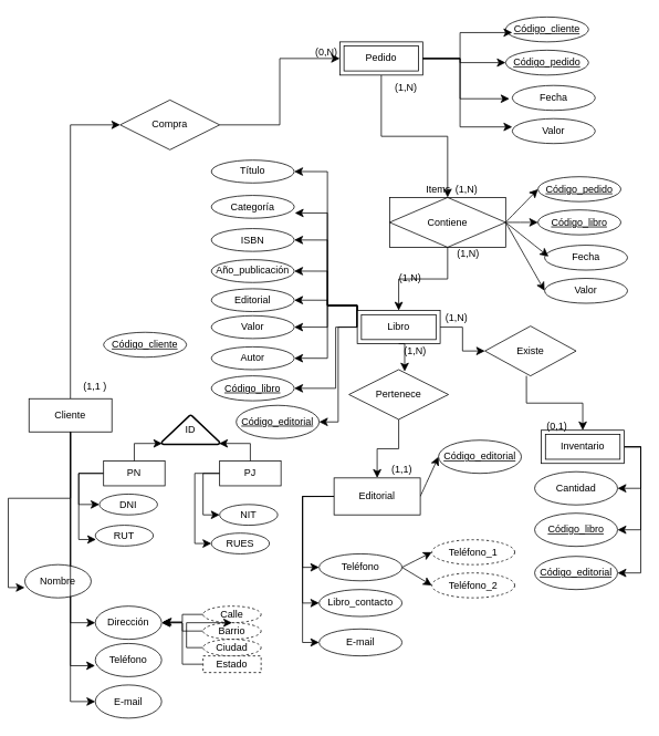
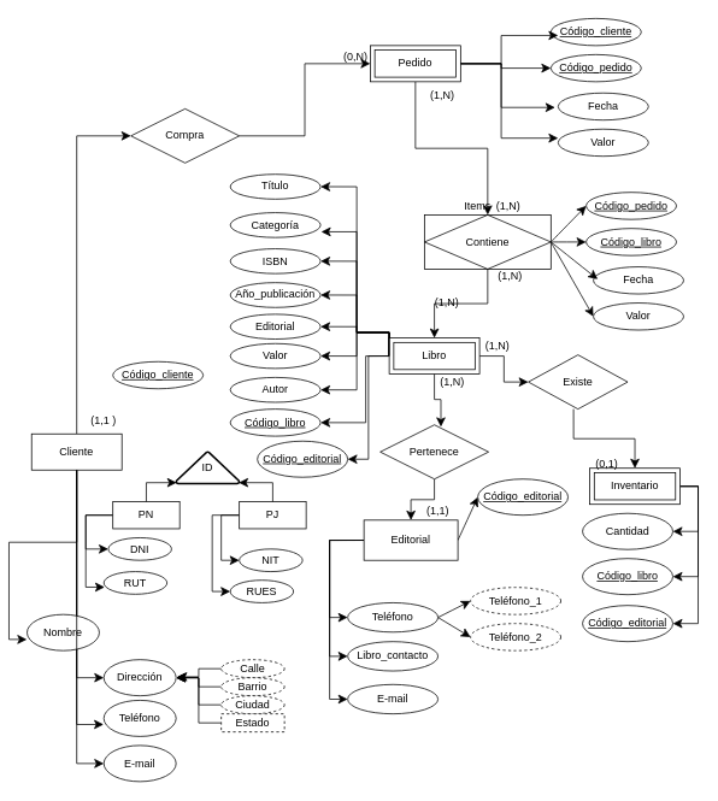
- <mxCell id="36" value="Pertenece" style="shape=rhombus;perimeter=rhombusPerimeter;whiteSpace=wrap;html=1;align=center;" parent="1" vertex="1"><mxGeometry x="411" y="445" width="120" height="60" as="geometry" /></mxCell>
+ <mxCell id="36" value="Pertenece" style="shape=rhombus;perimeter=rhombusPerimeter;whiteSpace=wrap;html=1;align=center;" parent="1" vertex="1"><mxGeometry x="411" y="470" width="120" height="60" as="geometry" /></mxCell>
- <mxCell id="59" style="edgeStyle=orthogonalEdgeStyle;rounded=0;orthogonalLoop=1;jettySize=auto;html=1;exitX=0;exitY=0.5;exitDx=0;exitDy=0;fontSize=12;startSize=8;endSize=8;" edge="1" parent="1" source="60" target="58"><mxGeometry relative="1" as="geometry" /></mxCell>
+ <mxCell id="59" style="edgeStyle=orthogonalEdgeStyle;rounded=0;orthogonalLoop=1;jettySize=auto;html=1;exitX=0;exitY=0.5;exitDx=0;exitDy=0;entryX=1;entryY=0.5;entryDx=0;entryDy=0;fontSize=12;startSize=8;endSize=8;" edge="1" parent="1" source="60" target="53"><mxGeometry relative="1" as="geometry" /></mxCell>
